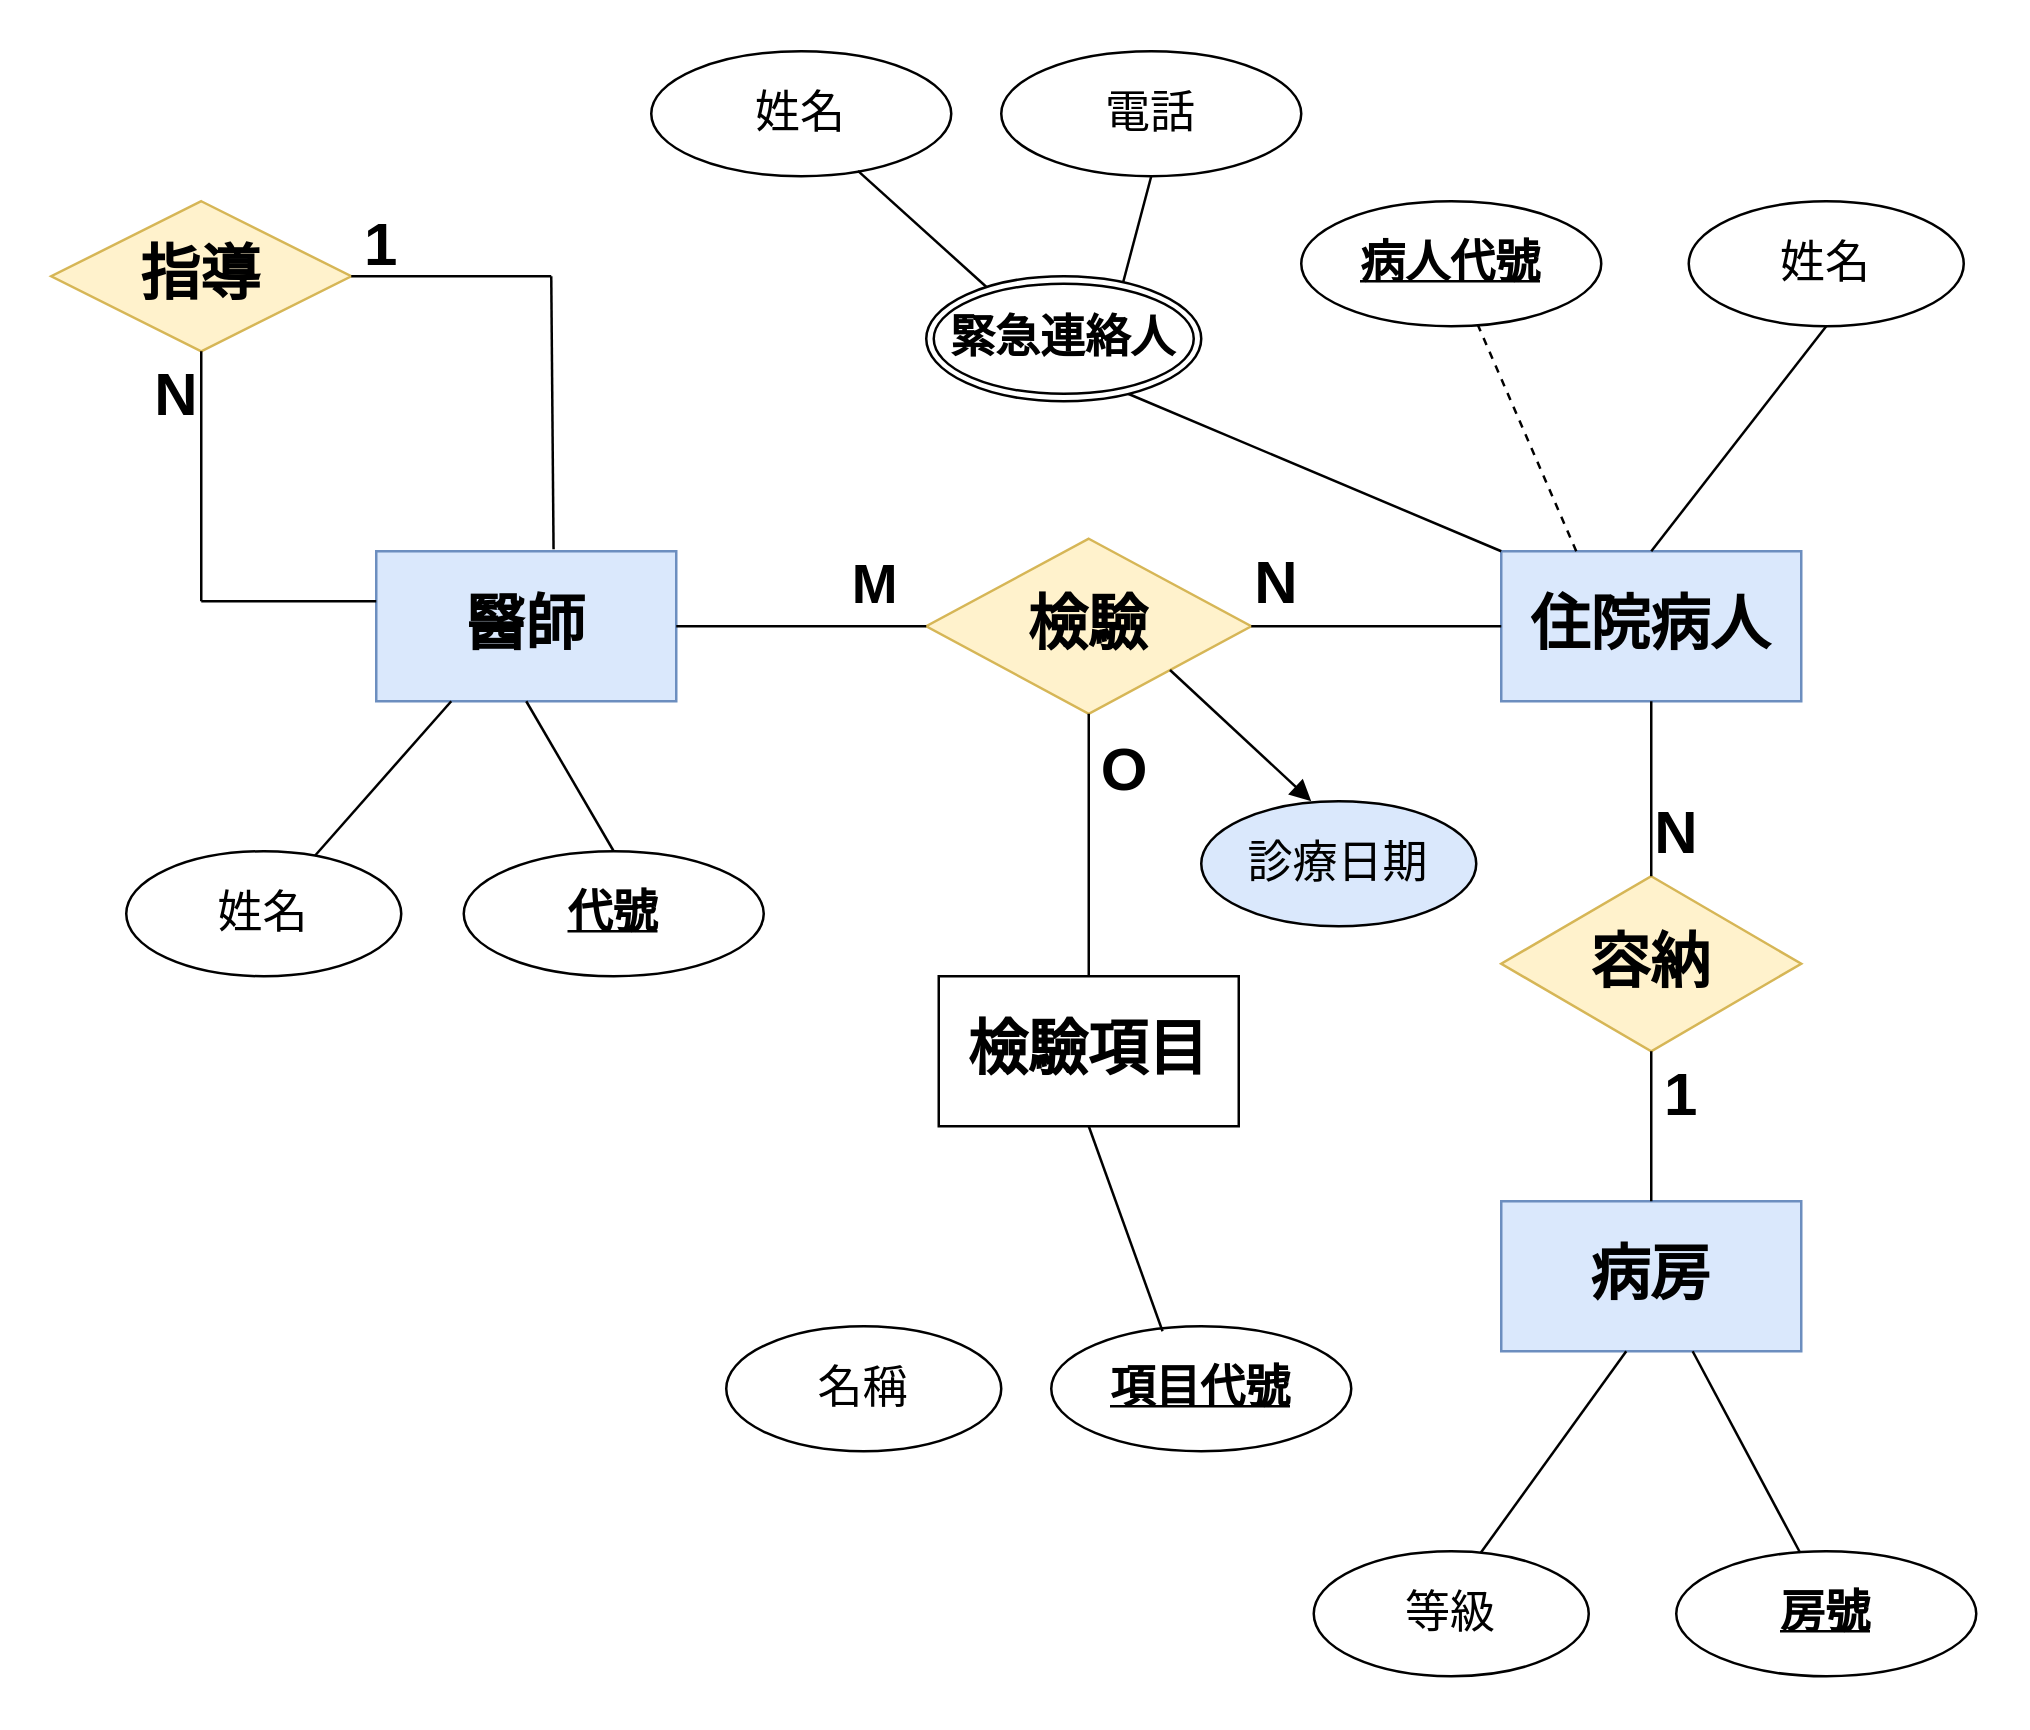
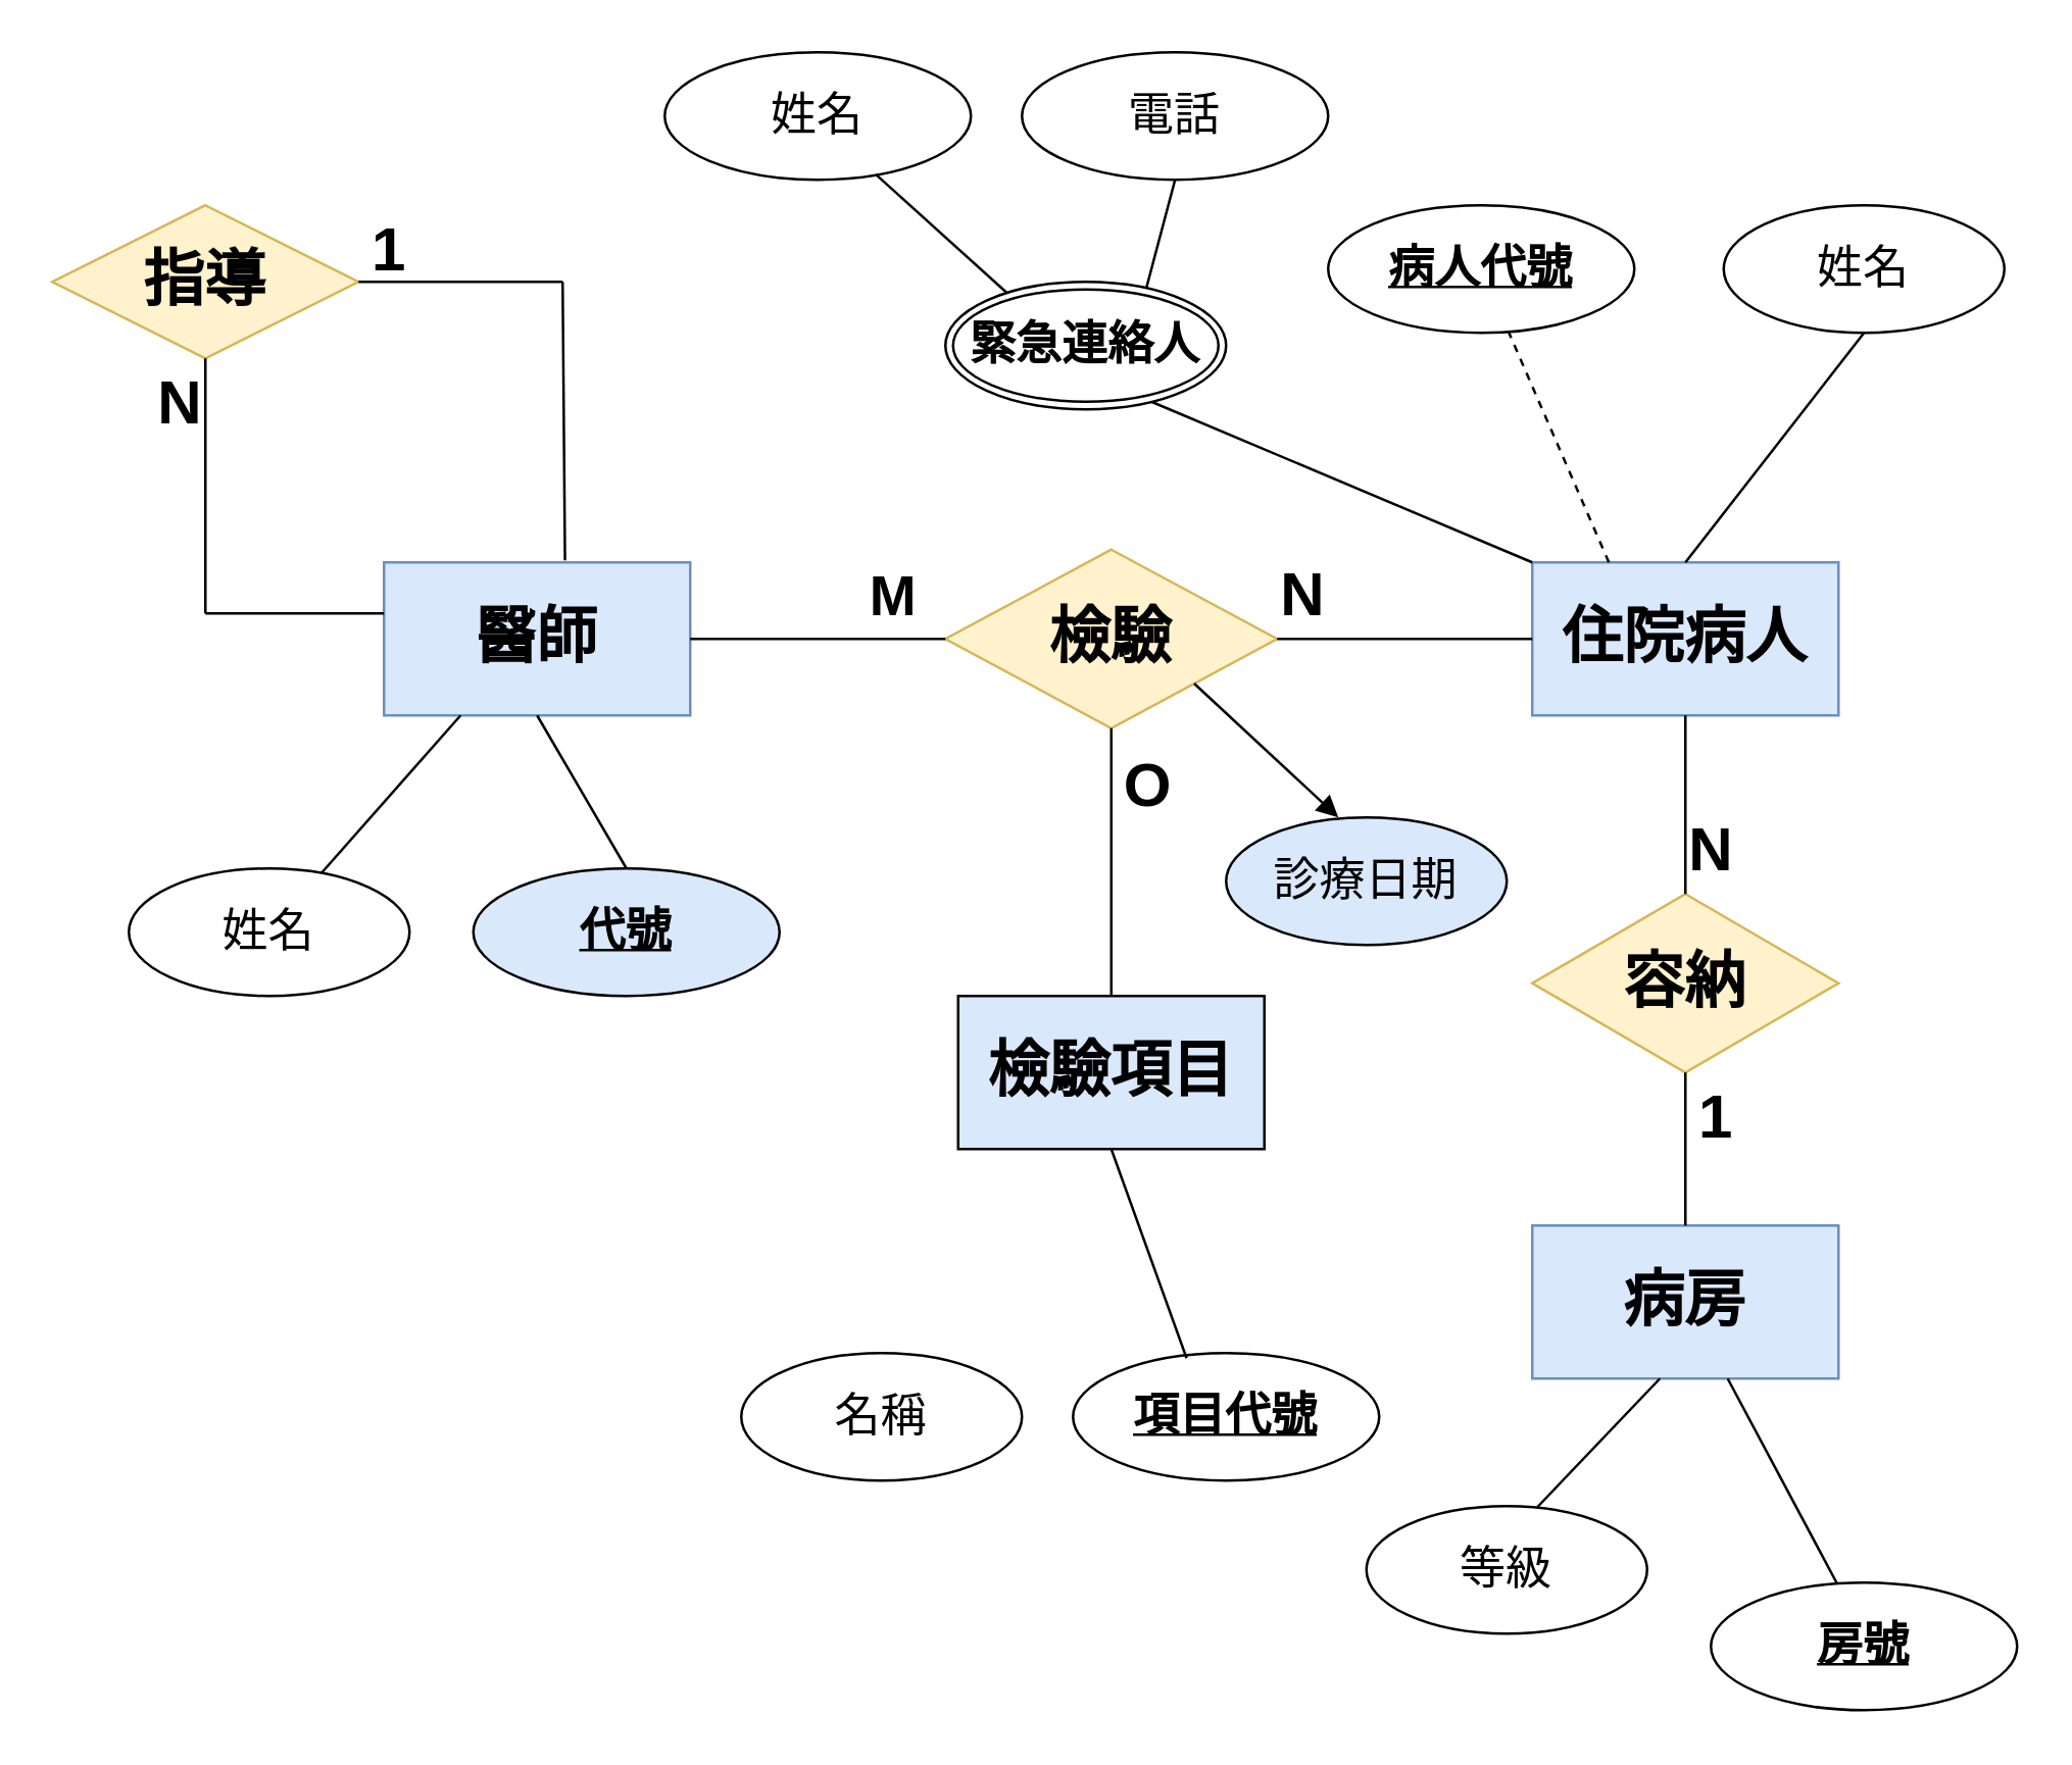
- <mxCell id="9" value="&lt;h2&gt;&lt;u&gt;代號&lt;/u&gt;&lt;/h2&gt;" style="ellipse;whiteSpace=wrap;html=1;" parent="1" vertex="1"><mxGeometry x="185" y="340" width="120" height="50" as="geometry" /></mxCell>
+ <mxCell id="9" value="&lt;h2&gt;&lt;u&gt;代號&lt;/u&gt;&lt;/h2&gt;" style="ellipse;whiteSpace=wrap;html=1;fillColor=#dae8fc;" parent="1" vertex="1"><mxGeometry x="185" y="340" width="120" height="50" as="geometry" /></mxCell>
- <mxCell id="23" value="&lt;h1&gt;檢驗項目&lt;/h1&gt;" style="rounded=0;whiteSpace=wrap;html=1;" parent="1" vertex="1"><mxGeometry x="375" y="390" width="120" height="60" as="geometry" /></mxCell>
+ <mxCell id="23" value="&lt;h1&gt;檢驗項目&lt;/h1&gt;" style="rounded=0;whiteSpace=wrap;html=1;fillColor=#dae8fc;" parent="1" vertex="1"><mxGeometry x="375" y="390" width="120" height="60" as="geometry" /></mxCell>
- <mxCell id="31" value="&lt;h2&gt;&lt;span style=&quot;font-weight: normal;&quot;&gt;等級&lt;/span&gt;&lt;/h2&gt;" style="ellipse;whiteSpace=wrap;html=1;align=center;" parent="1" vertex="1"><mxGeometry x="525" y="620" width="110" height="50" as="geometry" /></mxCell>
+ <mxCell id="31" value="&lt;h2&gt;&lt;span style=&quot;font-weight: normal;&quot;&gt;等級&lt;/span&gt;&lt;/h2&gt;" style="ellipse;whiteSpace=wrap;html=1;align=center;" parent="1" vertex="1"><mxGeometry x="535" y="590" width="110" height="50" as="geometry" /></mxCell>
